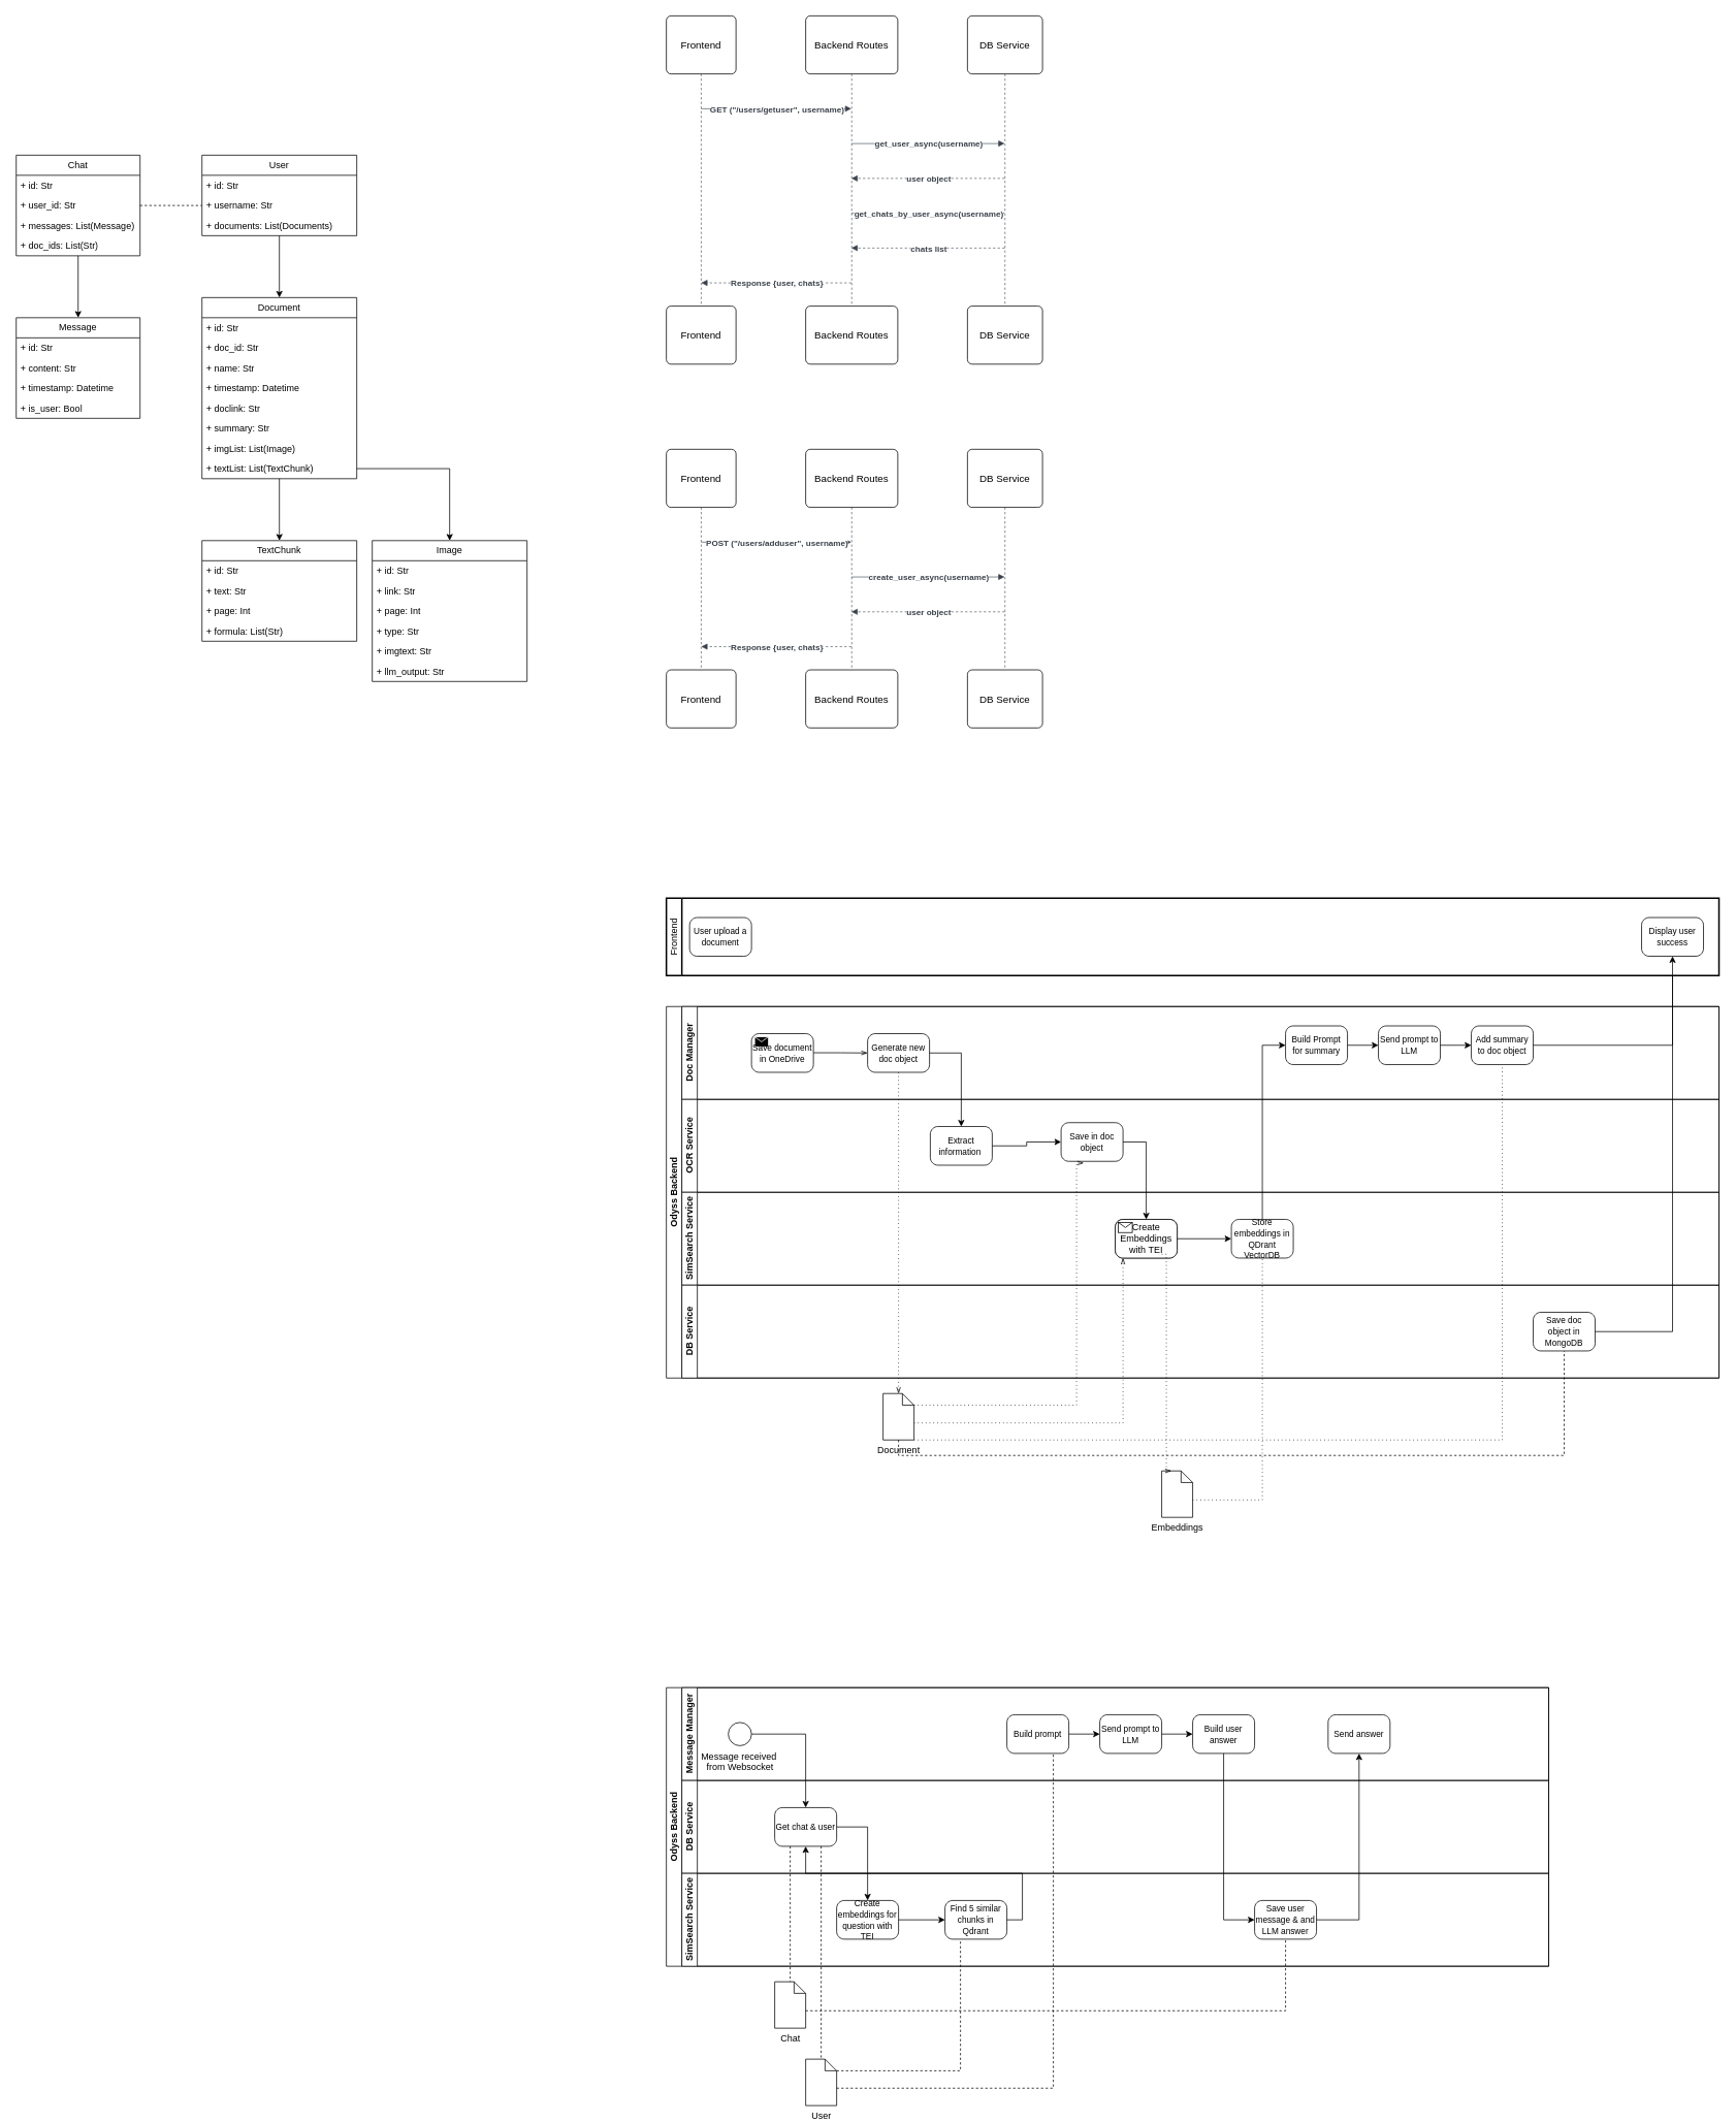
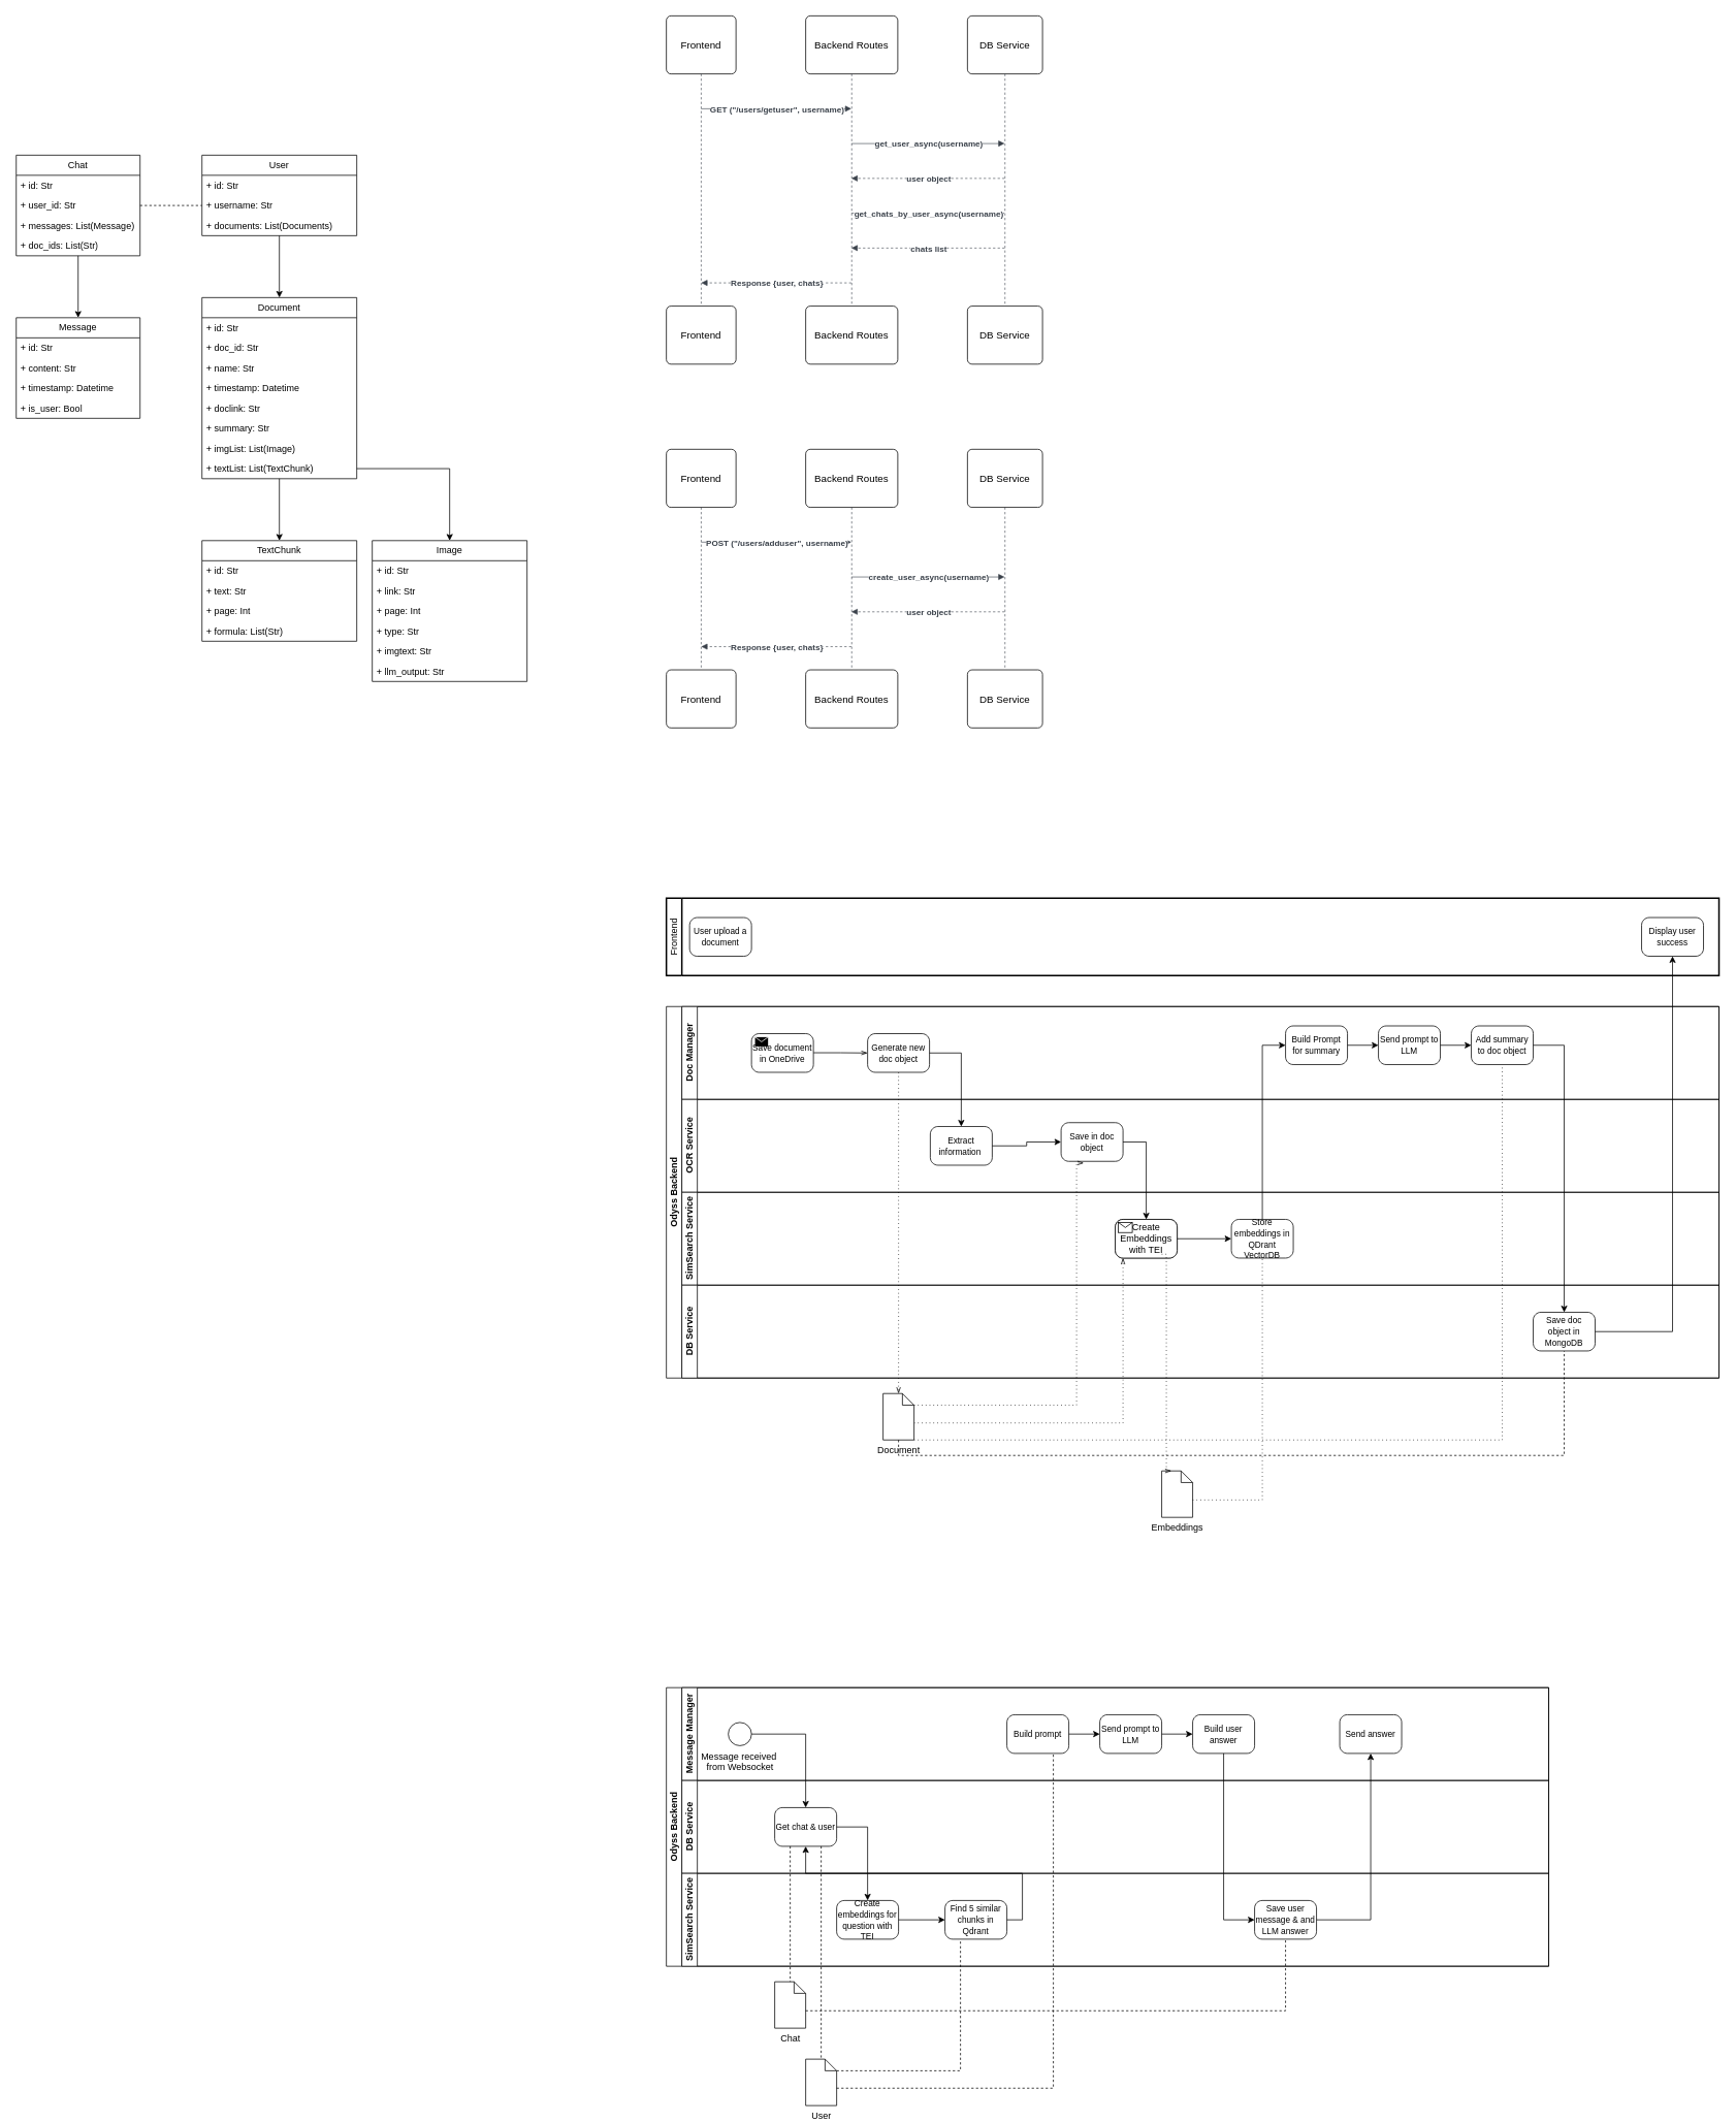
- <mxCell id="107" style="edgeStyle=orthogonalEdgeStyle;rounded=0;orthogonalLoop=1;jettySize=auto;html=1;exitX=1;exitY=0.5;exitDx=0;exitDy=0;exitPerimeter=0;" edge="1" parent="82" source="89" target="110"><mxGeometry relative="1" as="geometry" /></mxCell>
+ <mxCell id="107" style="edgeStyle=orthogonalEdgeStyle;rounded=0;orthogonalLoop=1;jettySize=auto;html=1;exitX=1;exitY=0.5;exitDx=0;exitDy=0;exitPerimeter=0;entryX=0.5;entryY=0;entryDx=0;entryDy=0;entryPerimeter=0;" edge="1" parent="82" source="89" target="103"><mxGeometry relative="1" as="geometry" /></mxCell>
- <mxCell id="126" value="&lt;span style=&quot;font-size: 11px;&quot;&gt;Send answer&lt;/span&gt;" style="points=[[0.25,0,0],[0.5,0,0],[0.75,0,0],[1,0.25,0],[1,0.5,0],[1,0.75,0],[0.75,1,0],[0.5,1,0],[0.25,1,0],[0,0.75,0],[0,0.5,0],[0,0.25,0]];shape=mxgraph.bpmn.task;whiteSpace=wrap;rectStyle=rounded;size=10;html=1;container=1;expand=0;collapsible=0;taskMarker=abstract;" vertex="1" parent="121"><mxGeometry x="835" y="35" width="80" height="50" as="geometry" /></mxCell>
+ <mxCell id="126" value="&lt;span style=&quot;font-size: 11px;&quot;&gt;Send answer&lt;/span&gt;" style="points=[[0.25,0,0],[0.5,0,0],[0.75,0,0],[1,0.25,0],[1,0.5,0],[1,0.75,0],[0.75,1,0],[0.5,1,0],[0.25,1,0],[0,0.75,0],[0,0.5,0],[0,0.25,0]];shape=mxgraph.bpmn.task;whiteSpace=wrap;rectStyle=rounded;size=10;html=1;container=1;expand=0;collapsible=0;taskMarker=abstract;" vertex="1" parent="121"><mxGeometry x="850" y="35" width="80" height="50" as="geometry" /></mxCell>
